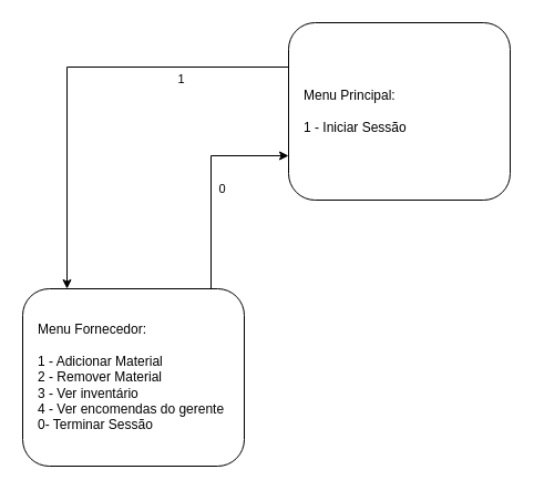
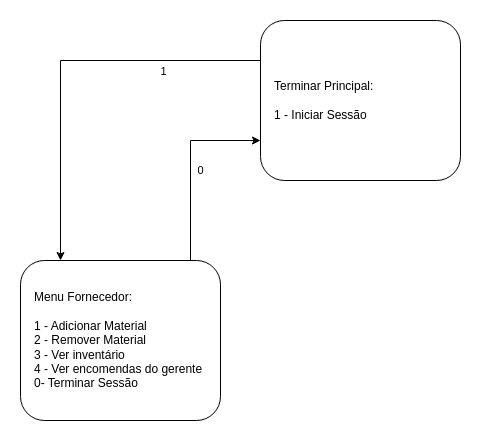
- <mxCell id="2" value="Menu Principal:&lt;br&gt;&lt;br&gt;&lt;div&gt;1 - Iniciar Sessão&lt;/div&gt;" style="rounded=1;whiteSpace=wrap;html=1;align=left;spacingLeft=12;" parent="1" vertex="1"><mxGeometry x="260" y="20" width="200" height="160" as="geometry" /></mxCell>
+ <mxCell id="2" value="Terminar Principal:&lt;br&gt;&lt;br&gt;&lt;div&gt;1 - Iniciar Sessão&lt;/div&gt;" style="rounded=1;whiteSpace=wrap;html=1;align=left;spacingLeft=12;" parent="1" vertex="1"><mxGeometry x="260" y="20" width="200" height="160" as="geometry" /></mxCell>
